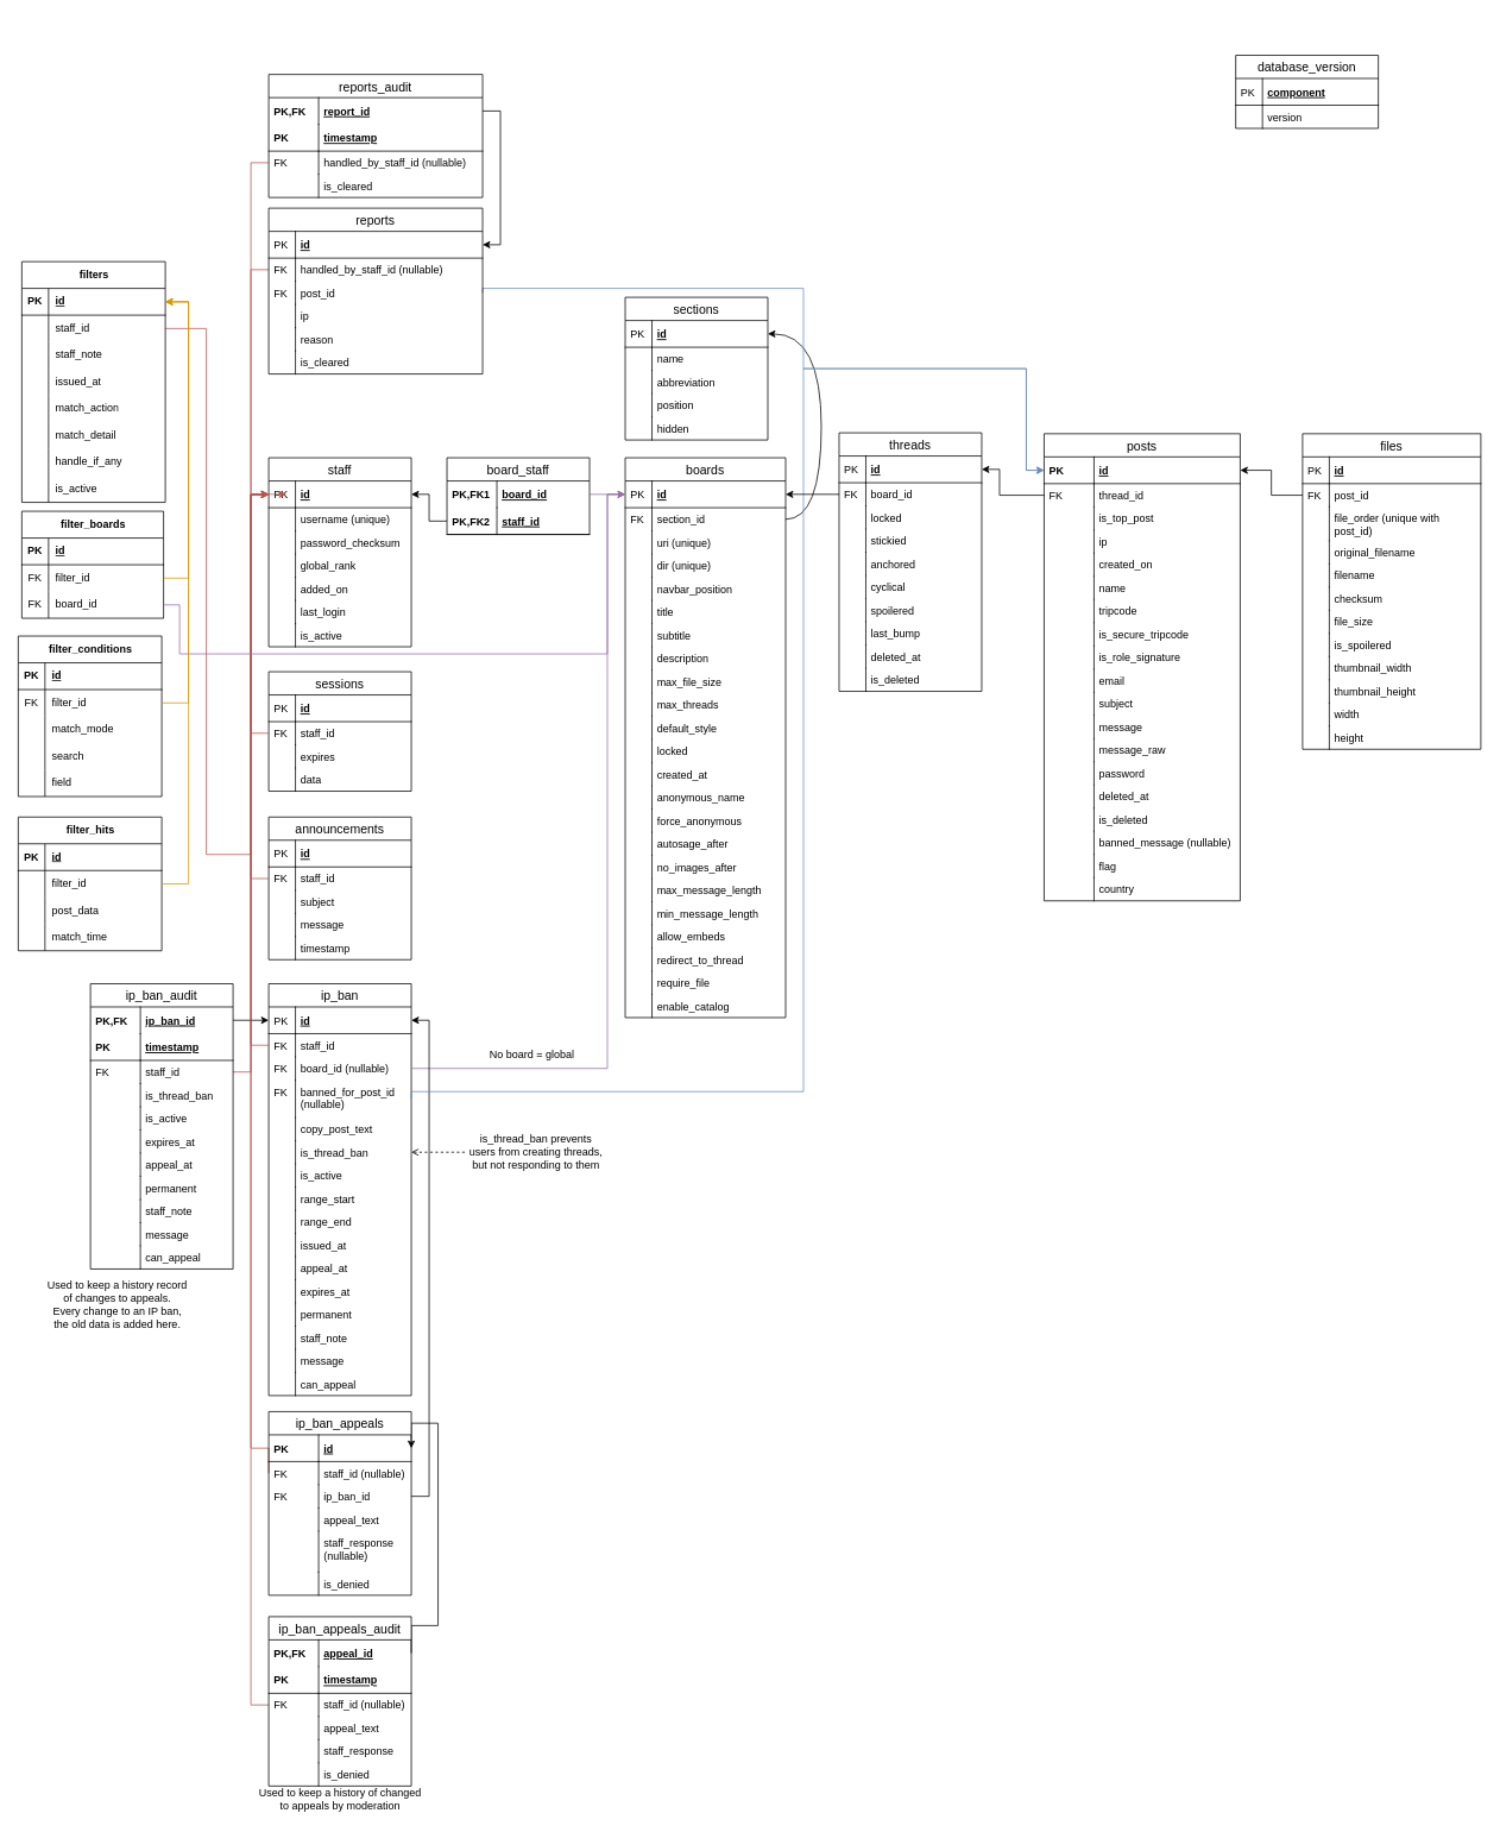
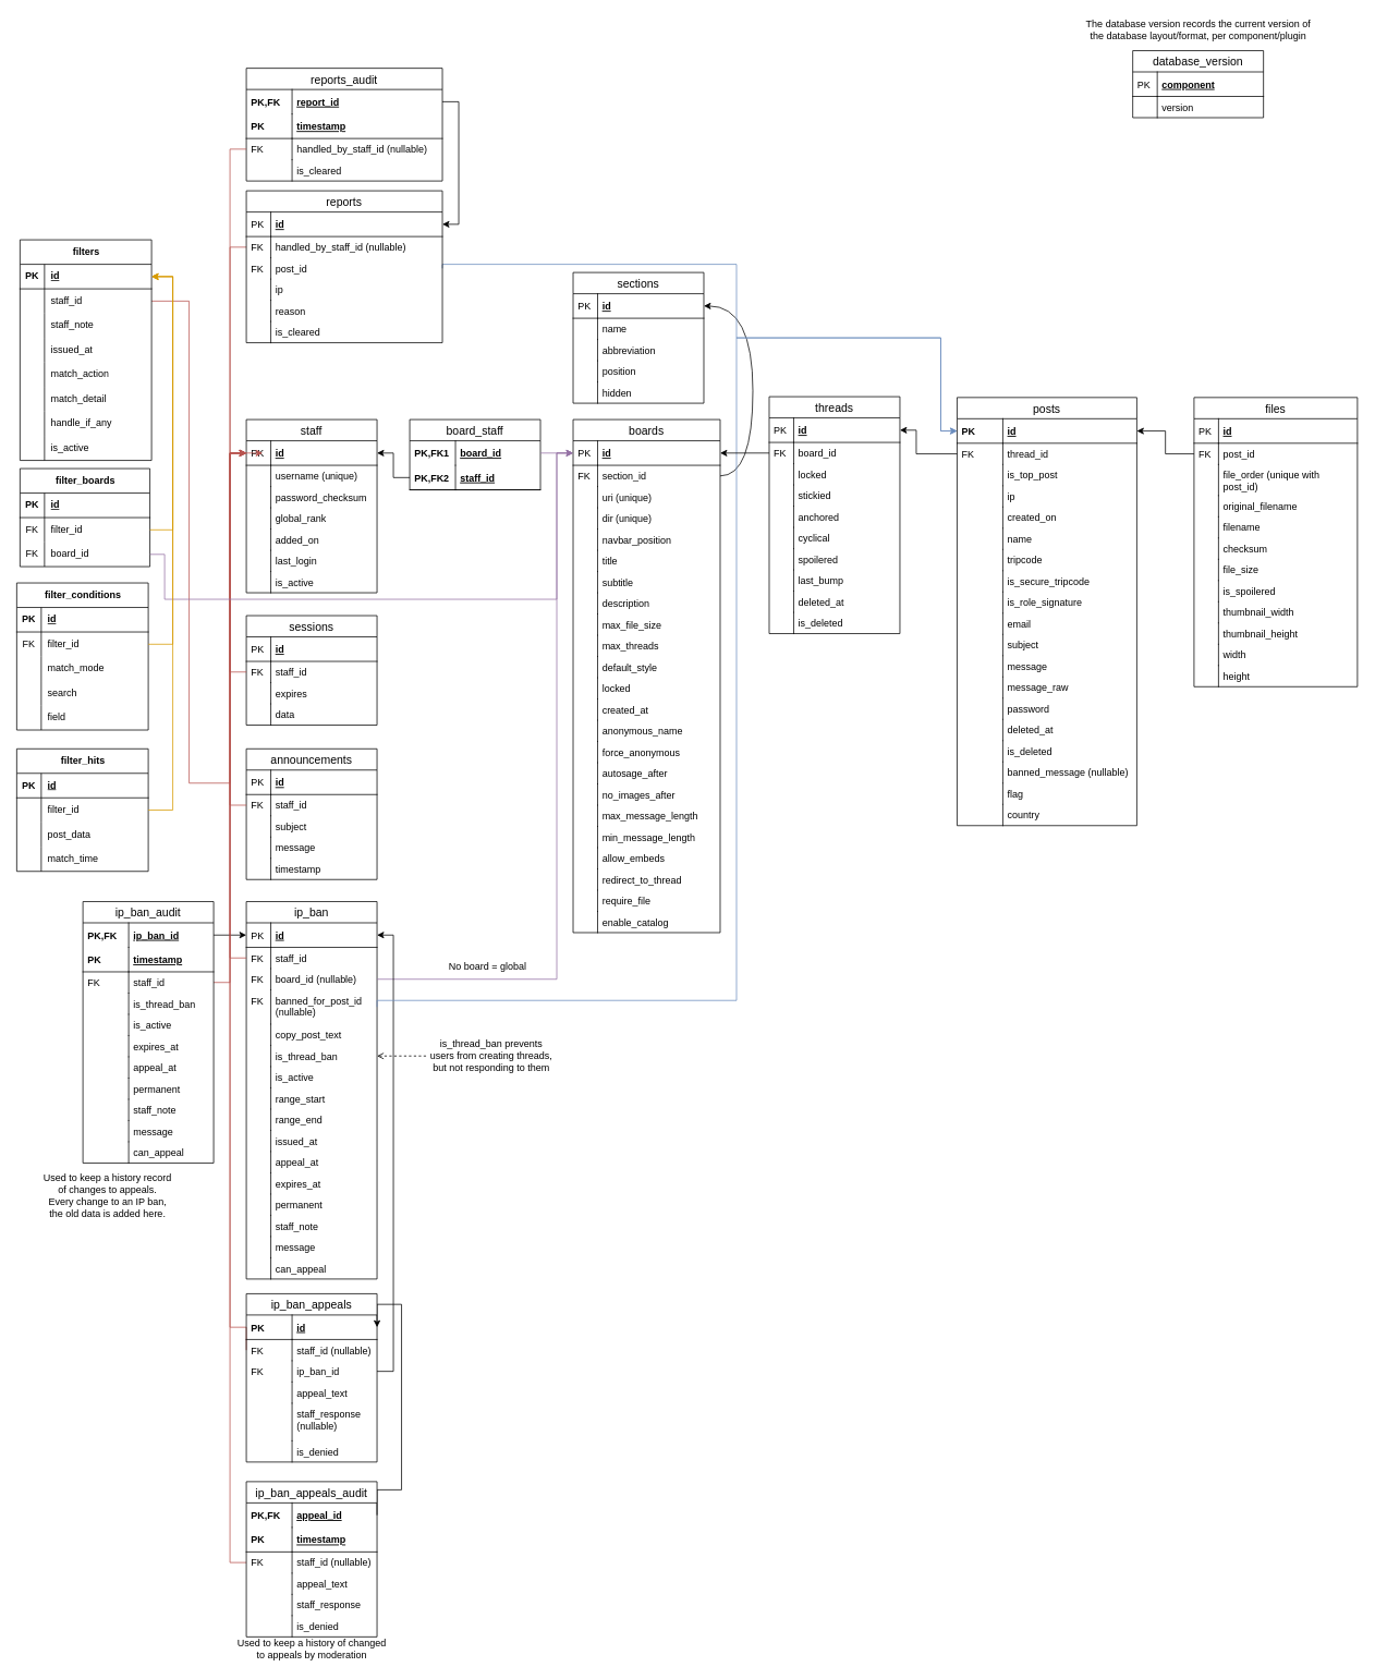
+ <mxCell id="316" value="The database version records the current version of&lt;br&gt;the database layout/format, per component/plugin" style="text;html=1;align=center;verticalAlign=middle;resizable=0;points=[];autosize=1;" parent="1" vertex="1"><mxGeometry x="1321" y="20.5" width="290" height="30" as="geometry" /></mxCell>
